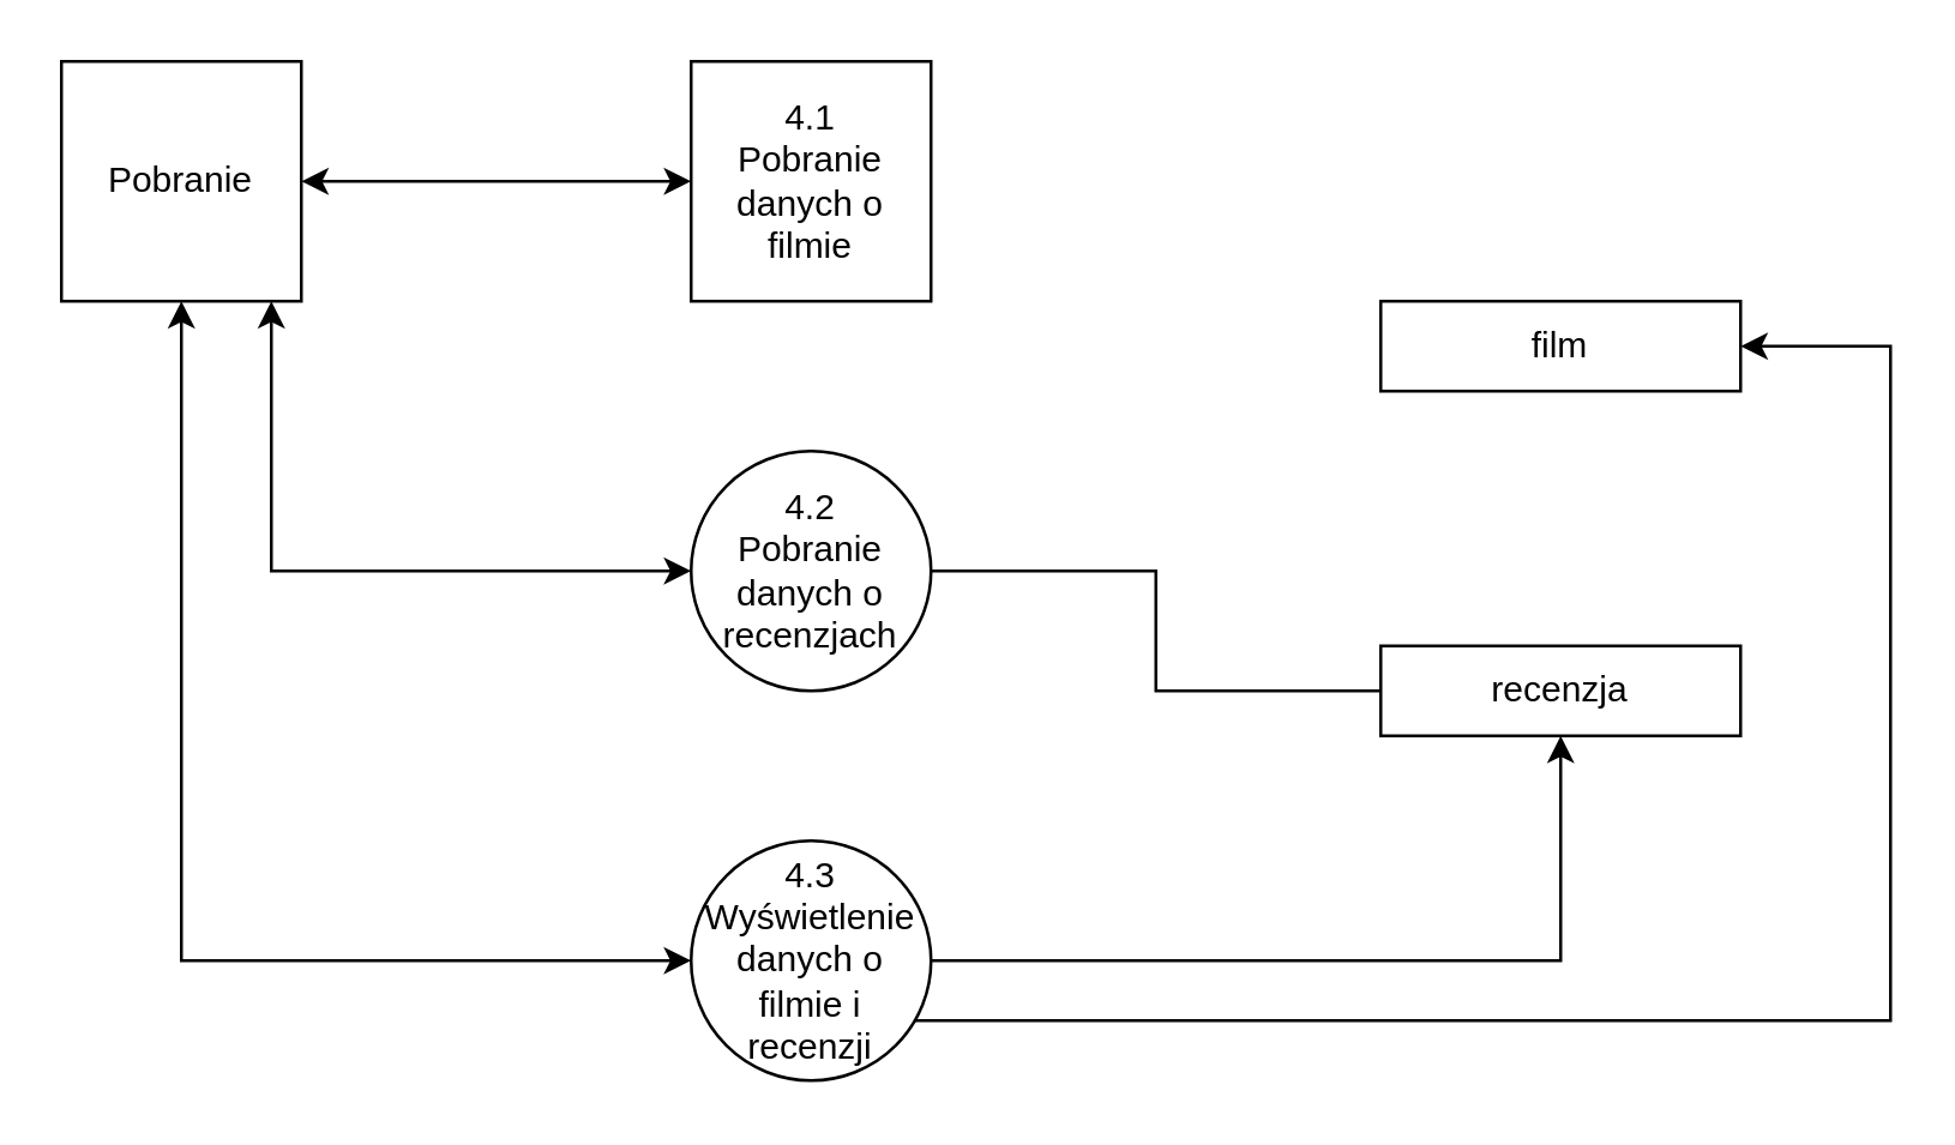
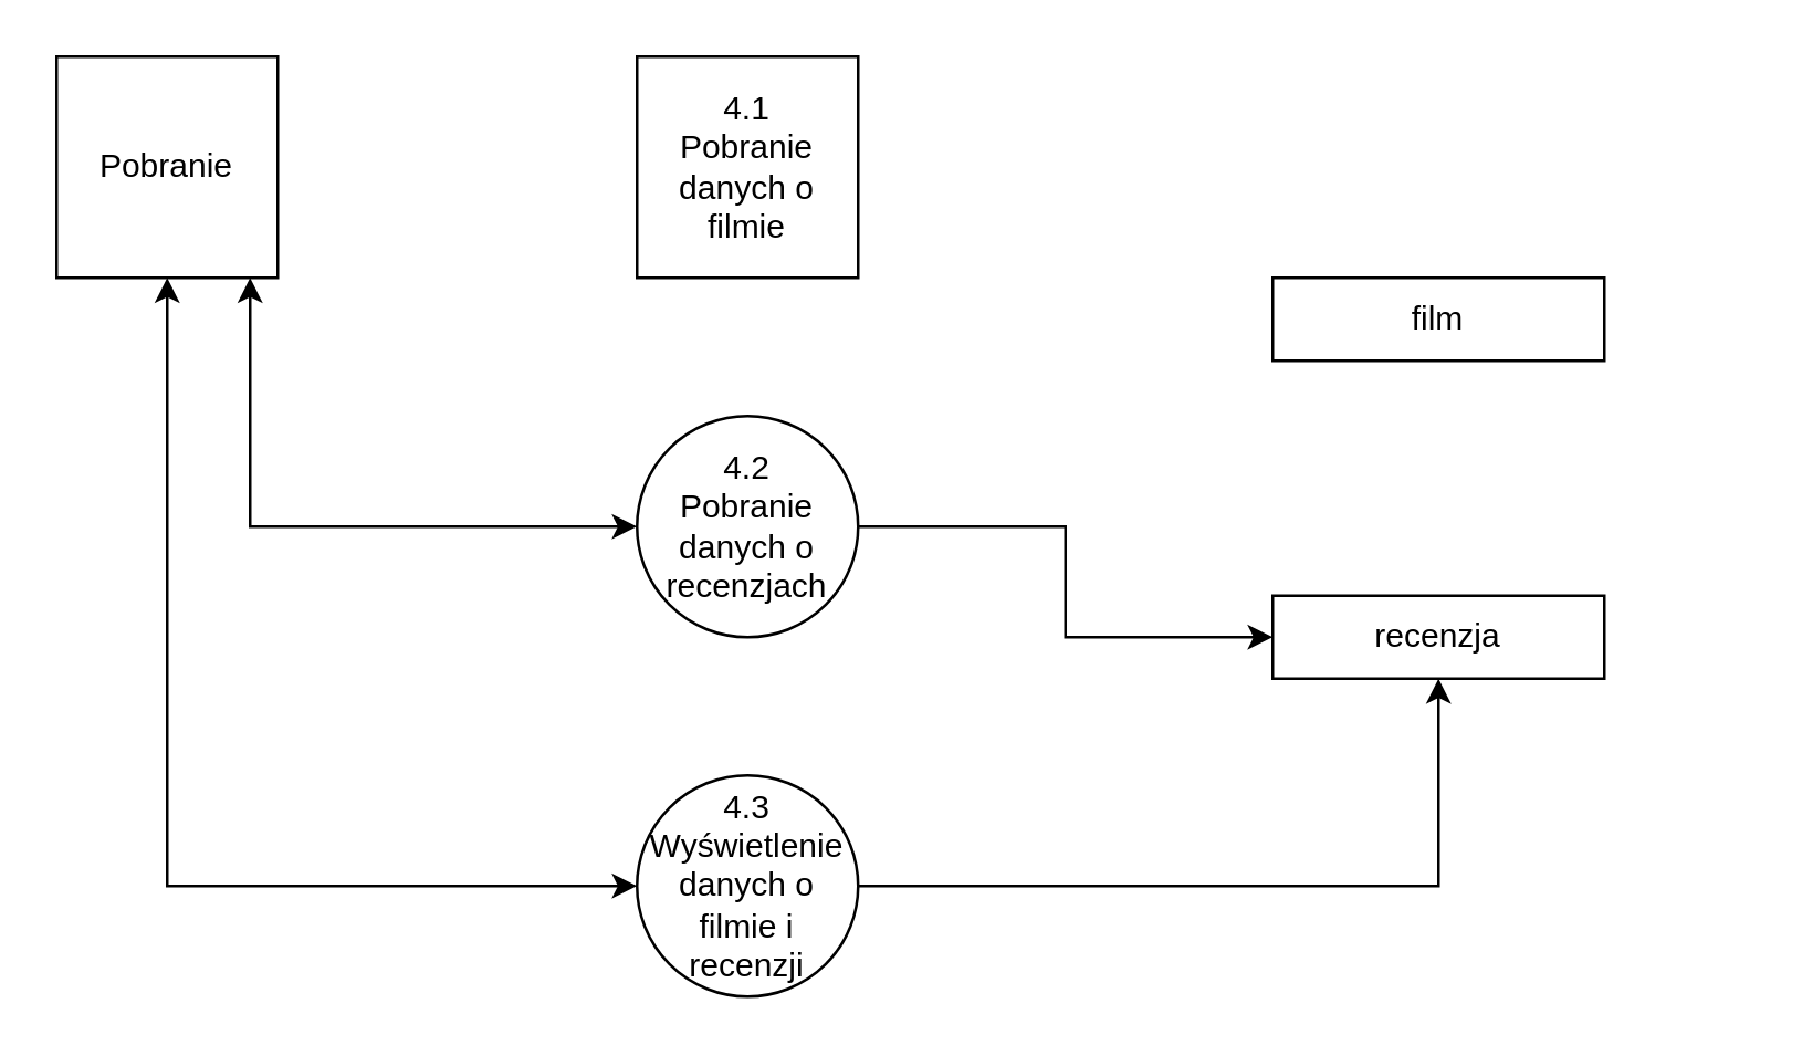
- <mxCell id="3" style="edgeStyle=orthogonalEdgeStyle;rounded=0;orthogonalLoop=1;jettySize=auto;html=1;startArrow=classic;startFill=1;" edge="1" parent="1" source="6" target="2"><mxGeometry relative="1" as="geometry" /></mxCell>
- <mxCell id="9" style="edgeStyle=orthogonalEdgeStyle;rounded=0;orthogonalLoop=1;jettySize=auto;html=1;endArrow=none;" edge="1" parent="1" source="10" target="7"><mxGeometry relative="1" as="geometry" /></mxCell>
+ <mxCell id="9" style="edgeStyle=orthogonalEdgeStyle;rounded=0;orthogonalLoop=1;jettySize=auto;html=1;" edge="1" parent="1" source="10" target="7"><mxGeometry relative="1" as="geometry" /></mxCell>
- <mxCell id="11" style="edgeStyle=orthogonalEdgeStyle;rounded=0;orthogonalLoop=1;jettySize=auto;html=1;" edge="1" parent="1" source="13" target="8"><mxGeometry relative="1" as="geometry"><Array as="points"><mxPoint x="630" y="340" /><mxPoint x="630" y="115" /></Array></mxGeometry></mxCell>
